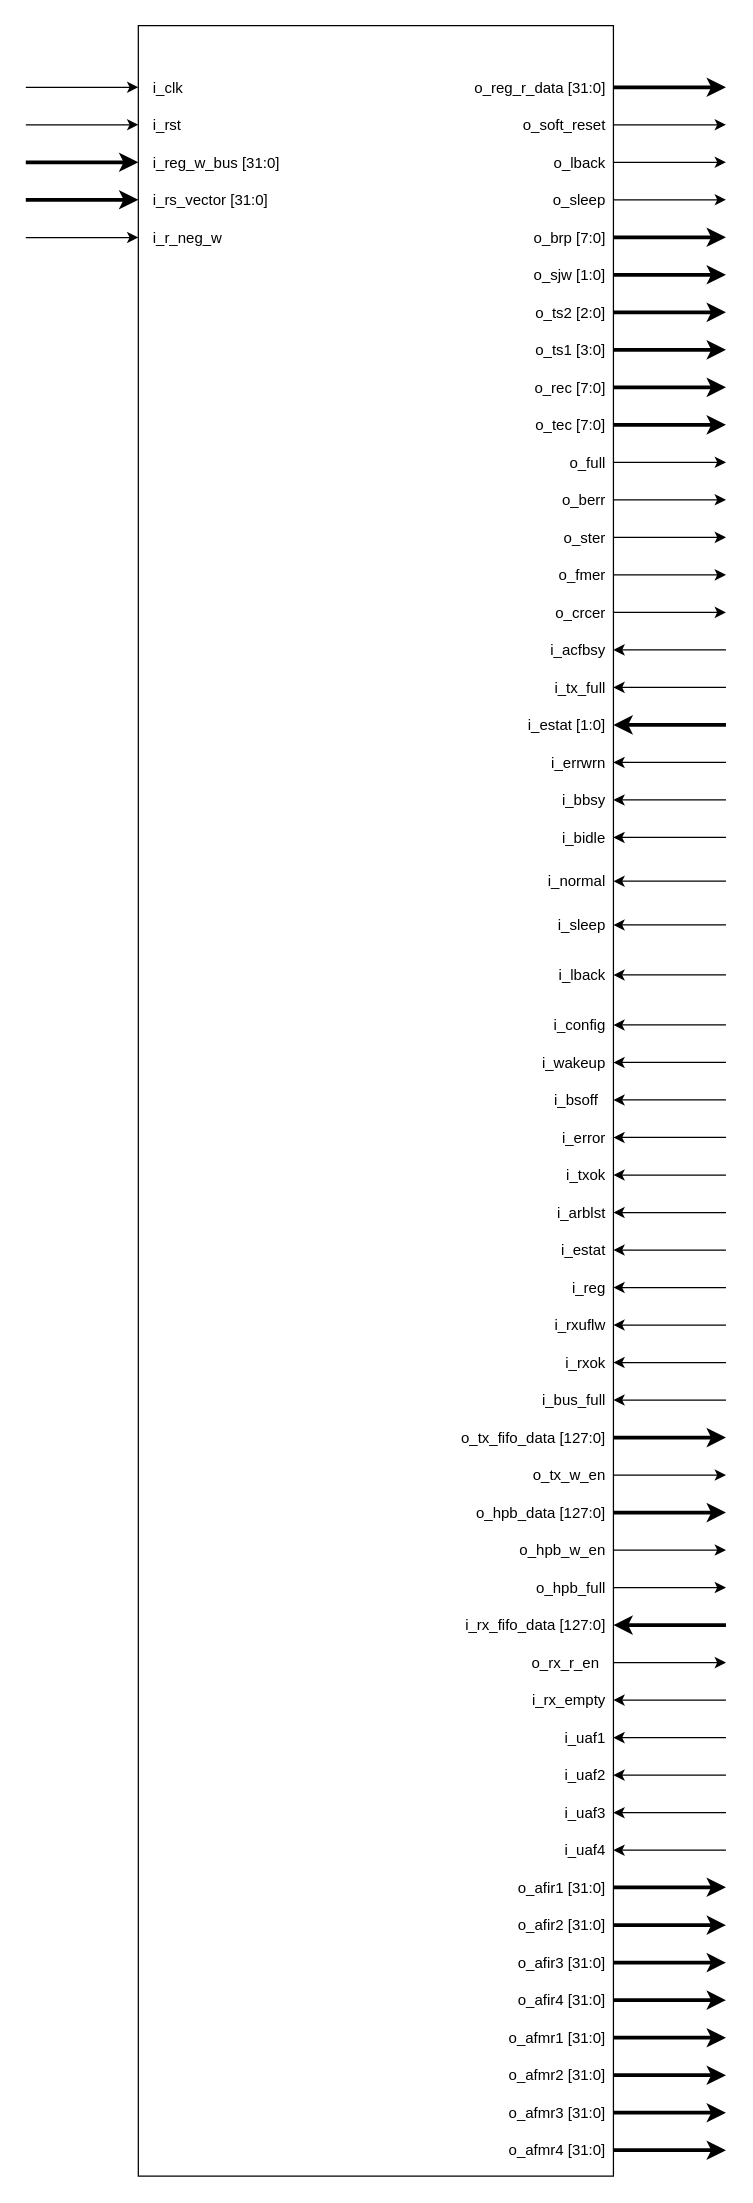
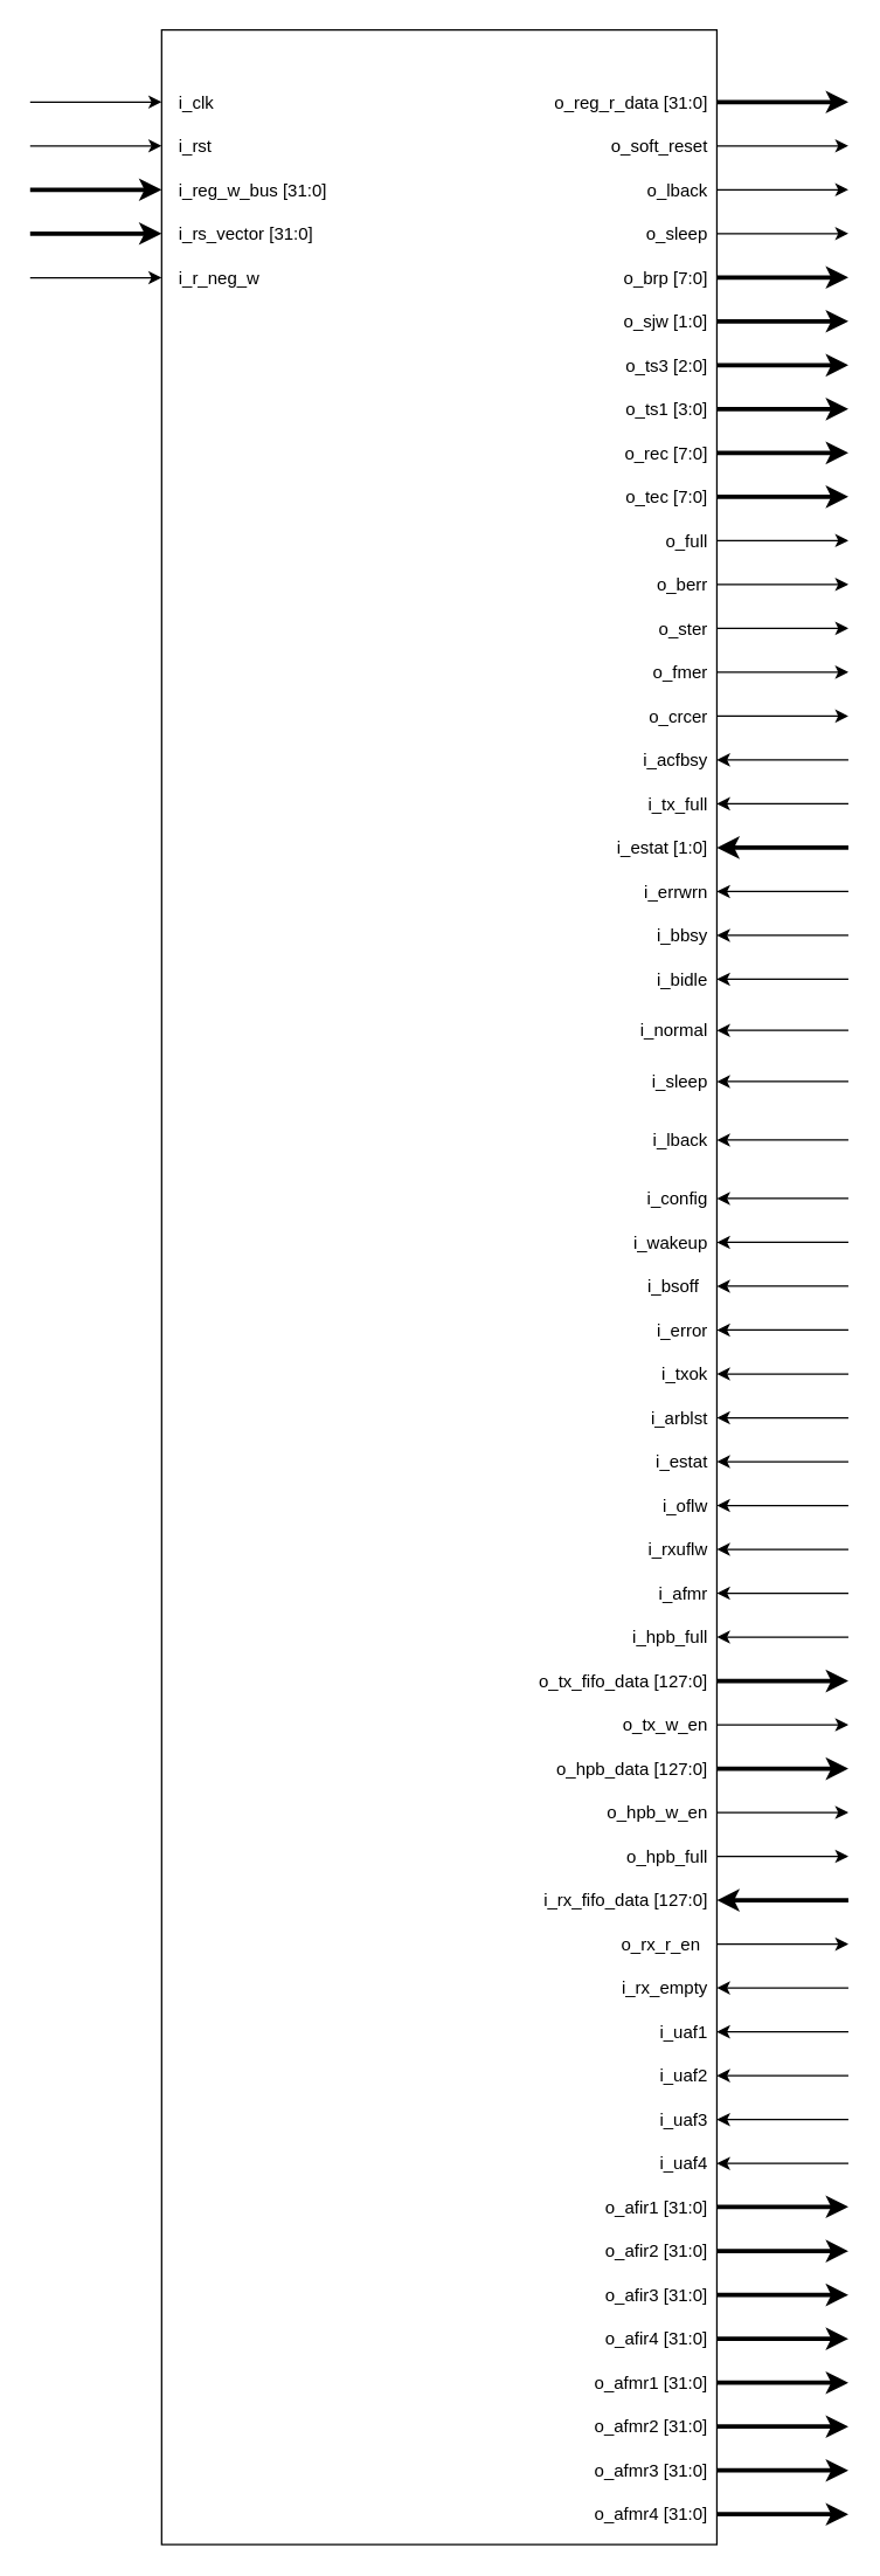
- <mxCell id="19" value="o_ts2 [2:0]" style="text;html=1;align=right;verticalAlign=middle;resizable=0;points=[];autosize=1;" parent="1" vertex="1"><mxGeometry as="geometry" height="20" width="70" y="240" x="415" /></mxCell>
+ <mxCell id="19" value="o_ts3 [2:0]" style="text;html=1;align=right;verticalAlign=middle;resizable=0;points=[];autosize=1;" parent="1" vertex="1"><mxGeometry as="geometry" height="20" width="70" y="240" x="415" /></mxCell>
- <mxCell id="44" value="&lt;div align=&quot;right&quot;&gt;i_reg&lt;br&gt;&lt;/div&gt;" style="text;html=1;align=right;verticalAlign=middle;resizable=0;points=[];autosize=1;" parent="1" vertex="1"><mxGeometry as="geometry" height="20" width="50" y="1020" x="435" /></mxCell>
+ <mxCell id="44" value="&lt;div align=&quot;right&quot;&gt;i_oflw&lt;br&gt;&lt;/div&gt;" style="text;html=1;align=right;verticalAlign=middle;resizable=0;points=[];autosize=1;" parent="1" vertex="1"><mxGeometry as="geometry" height="20" width="50" y="1020" x="435" /></mxCell>
- <mxCell id="46" value="&lt;div align=&quot;right&quot;&gt;i_rxok&lt;br&gt;&lt;/div&gt;" style="text;html=1;align=right;verticalAlign=middle;resizable=0;points=[];autosize=1;" parent="1" vertex="1"><mxGeometry as="geometry" height="20" width="50" y="1080" x="435" /></mxCell>
+ <mxCell id="46" value="&lt;div align=&quot;right&quot;&gt;i_afmr&lt;br&gt;&lt;/div&gt;" style="text;html=1;align=right;verticalAlign=middle;resizable=0;points=[];autosize=1;" parent="1" vertex="1"><mxGeometry as="geometry" height="20" width="50" y="1080" x="435" /></mxCell>
- <mxCell id="47" value="&lt;div align=&quot;right&quot;&gt;i_bus_full&lt;/div&gt;" style="text;html=1;align=right;verticalAlign=middle;resizable=0;points=[];autosize=1;" parent="1" vertex="1"><mxGeometry as="geometry" height="20" width="70" y="1110" x="415" /></mxCell>
+ <mxCell id="47" value="&lt;div align=&quot;right&quot;&gt;i_hpb_full&lt;/div&gt;" style="text;html=1;align=right;verticalAlign=middle;resizable=0;points=[];autosize=1;" parent="1" vertex="1"><mxGeometry as="geometry" height="20" width="70" y="1110" x="415" /></mxCell>
